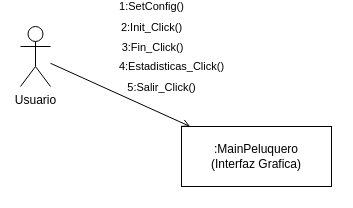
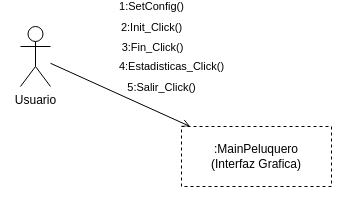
- <mxCell id="9" value=":MainPeluquero&lt;br&gt;(Interfaz Grafica)" style="whiteSpace=wrap;html=1;verticalAlign=middle;" vertex="1" parent="1"><mxGeometry x="181" y="120" width="150" height="60" as="geometry" /></mxCell>
+ <mxCell id="9" value=":MainPeluquero&lt;br&gt;(Interfaz Grafica)" style="whiteSpace=wrap;html=1;verticalAlign=middle;dashed=1;" vertex="1" parent="1"><mxGeometry x="181" y="120" width="150" height="60" as="geometry" /></mxCell>
